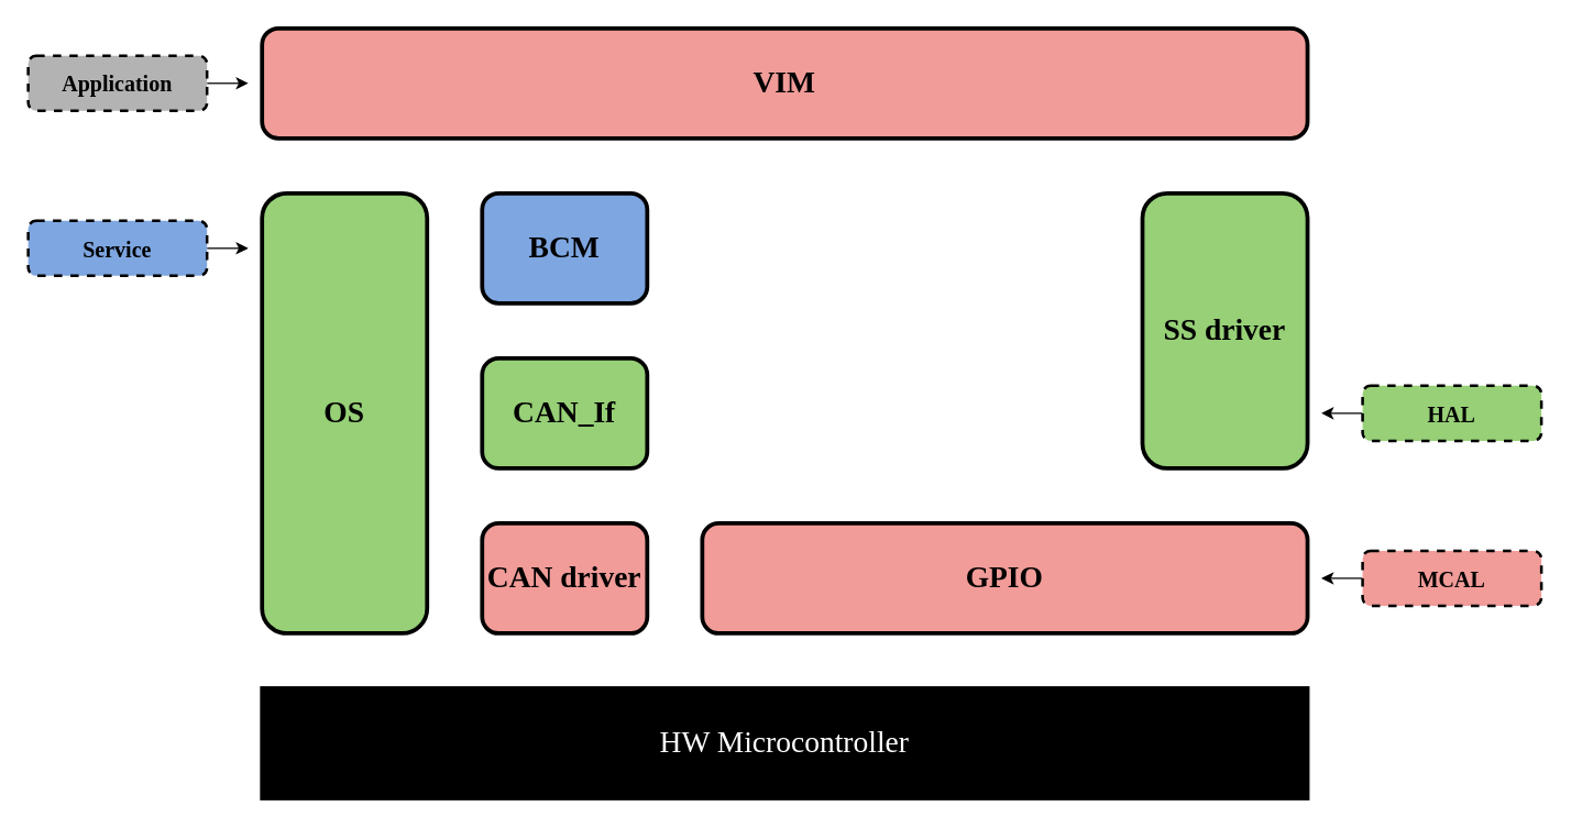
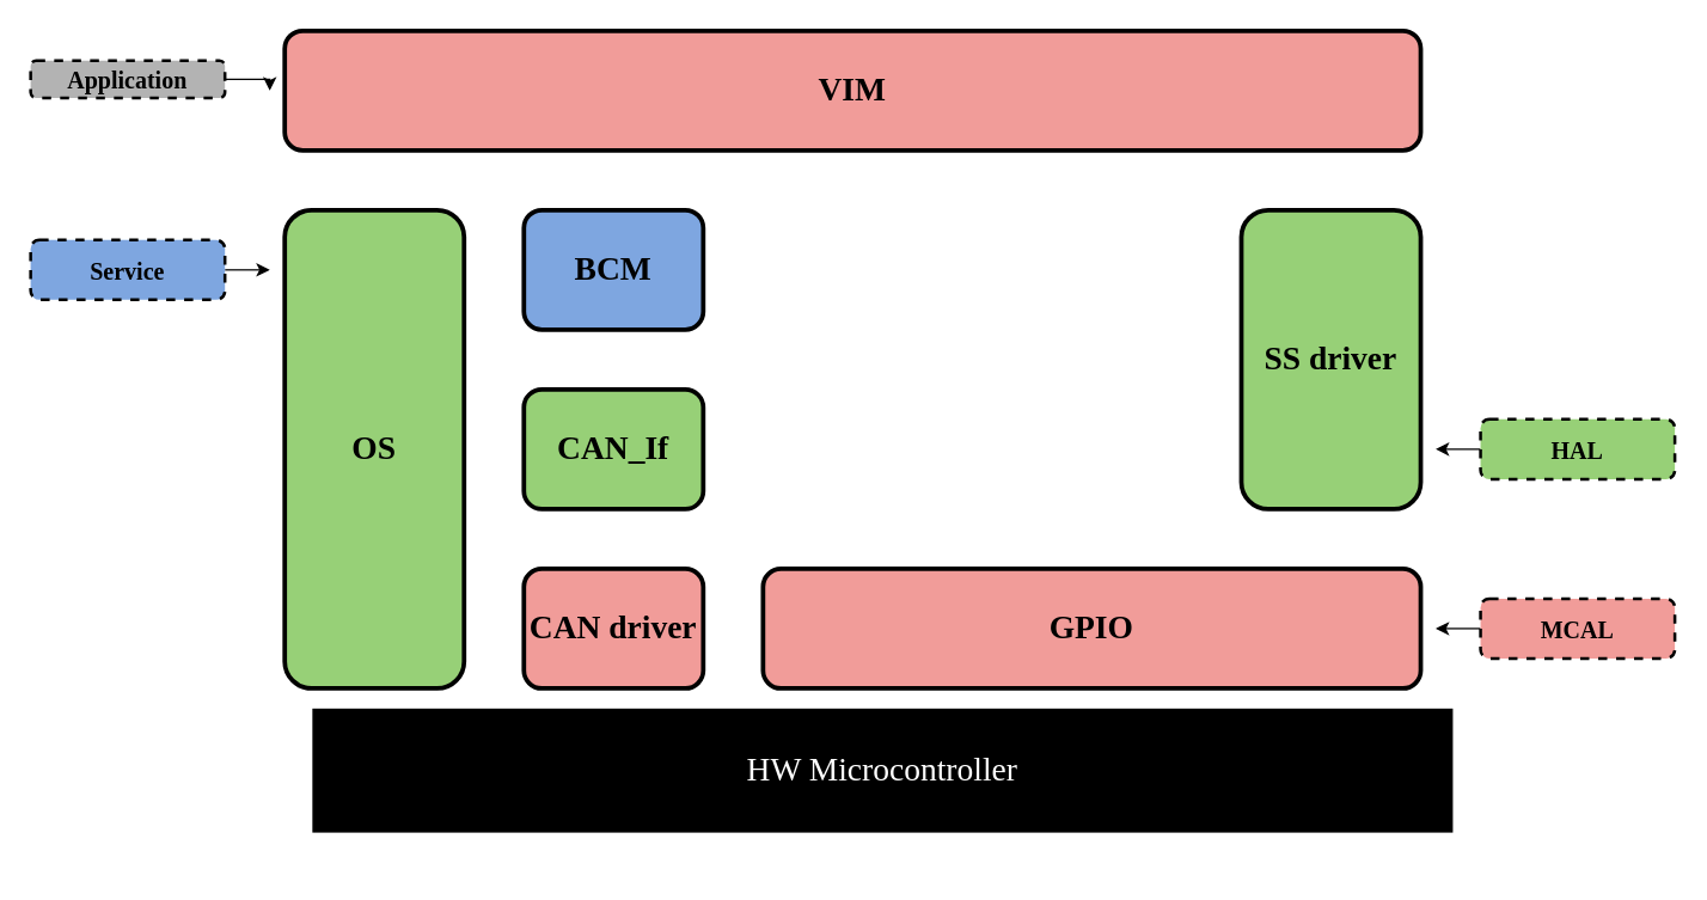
- <mxCell id="11" value="&lt;font style=&quot;font-size: 16px;&quot;&gt;&lt;b&gt;Application&lt;/b&gt;&lt;/font&gt;" style="text;html=1;strokeColor=default;fillColor=#B3B3B3;align=center;verticalAlign=middle;whiteSpace=wrap;rounded=1;dashed=1;fontFamily=Lucida Console;strokeWidth=2;" vertex="1" parent="1"><mxGeometry x="20" y="40" width="130" height="40" as="geometry" /></mxCell>
+ <mxCell id="11" value="&lt;font style=&quot;font-size: 16px;&quot;&gt;&lt;b&gt;Application&lt;/b&gt;&lt;/font&gt;" style="text;html=1;strokeColor=default;fillColor=#B3B3B3;align=center;verticalAlign=middle;whiteSpace=wrap;rounded=1;dashed=1;fontFamily=Lucida Console;strokeWidth=2;" vertex="1" parent="1"><mxGeometry x="20" y="40" width="130" height="25" as="geometry" /></mxCell>
- <mxCell id="9" value="HW Microcontroller" style="rounded=0;whiteSpace=wrap;html=1;fontFamily=Lucida Console;fontSize=22;strokeWidth=3;fillColor=#000000;fontColor=#FFFFFF;strokeColor=#000000;" parent="1" vertex="1"><mxGeometry x="190" y="500" width="760" height="80" as="geometry" /></mxCell>
+ <mxCell id="9" value="HW Microcontroller" style="rounded=0;whiteSpace=wrap;html=1;fontFamily=Lucida Console;fontSize=22;strokeWidth=3;fillColor=#000000;fontColor=#FFFFFF;strokeColor=#000000;" parent="1" vertex="1"><mxGeometry x="210" y="475" width="760" height="80" as="geometry" /></mxCell>
